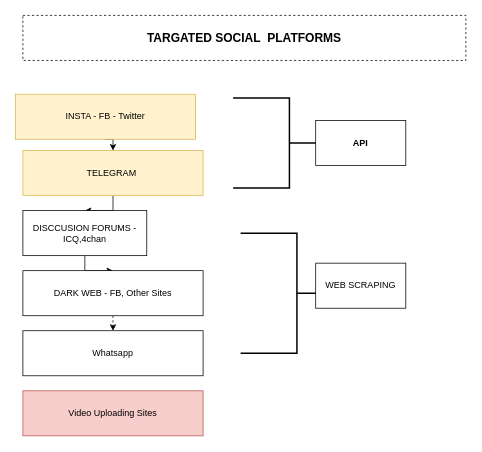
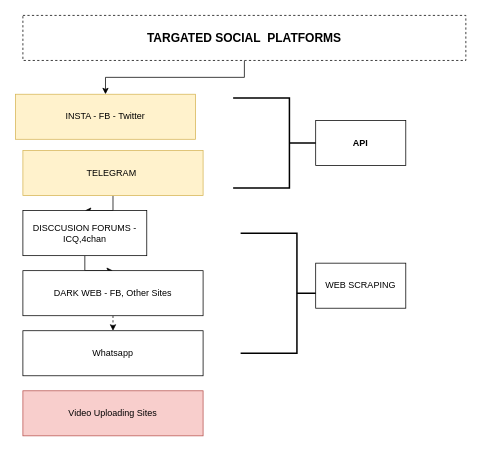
+ <mxCell id="2" style="edgeStyle=orthogonalEdgeStyle;rounded=0;orthogonalLoop=1;jettySize=auto;html=1;exitX=0.5;exitY=1;exitDx=0;exitDy=0;entryX=0.5;entryY=0;entryDx=0;entryDy=0;" edge="1" parent="1" source="3" target="5"><mxGeometry relative="1" as="geometry" /></mxCell>
- <mxCell id="4" style="edgeStyle=orthogonalEdgeStyle;rounded=0;orthogonalLoop=1;jettySize=auto;html=1;exitX=0.5;exitY=1;exitDx=0;exitDy=0;entryX=0.5;entryY=0;entryDx=0;entryDy=0;" edge="1" parent="1" source="5" target="7"><mxGeometry relative="1" as="geometry" /></mxCell>
